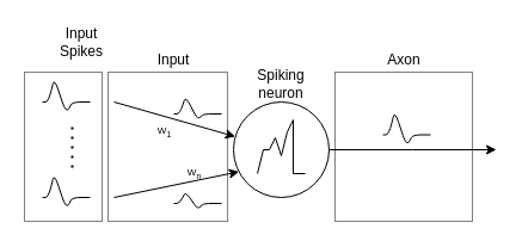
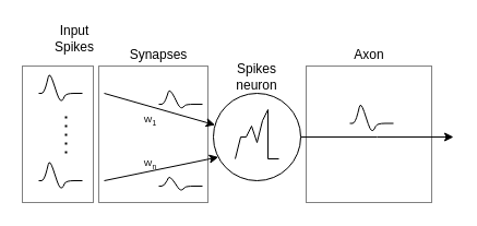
- <mxCell id="15" value="Input" style="text;html=1;align=center;verticalAlign=middle;whiteSpace=wrap;rounded=0;" vertex="1" parent="1"><mxGeometry x="115" y="35" width="60" height="30" as="geometry" /></mxCell>
+ <mxCell id="15" value="Synapses" style="text;html=1;align=center;verticalAlign=middle;whiteSpace=wrap;rounded=0;" vertex="1" parent="1"><mxGeometry x="115" y="35" width="60" height="30" as="geometry" /></mxCell>
- <mxCell id="21" value="Spiking neuron" style="text;html=1;align=center;verticalAlign=middle;whiteSpace=wrap;rounded=0;" vertex="1" parent="1"><mxGeometry x="205" y="55" width="60" height="30" as="geometry" /></mxCell>
+ <mxCell id="21" value="Spikes neuron" style="text;html=1;align=center;verticalAlign=middle;whiteSpace=wrap;rounded=0;" vertex="1" parent="1"><mxGeometry x="205" y="55" width="60" height="30" as="geometry" /></mxCell>
- <mxCell id="14" value="&lt;font style=&quot;font-size: 8px;&quot;&gt;W&lt;sub&gt;n&lt;/sub&gt;&lt;/font&gt;" style="text;html=1;align=center;verticalAlign=middle;whiteSpace=wrap;rounded=0;" vertex="1" parent="1"><mxGeometry x="150" y="135" width="25" height="15" as="geometry" /></mxCell>
+ <mxCell id="14" value="&lt;font style=&quot;font-size: 8px;&quot;&gt;W&lt;sub&gt;n&lt;/sub&gt;&lt;/font&gt;" style="text;html=1;align=center;verticalAlign=middle;whiteSpace=wrap;rounded=0;" vertex="1" parent="1"><mxGeometry x="125" y="140" width="25" height="15" as="geometry" /></mxCell>
